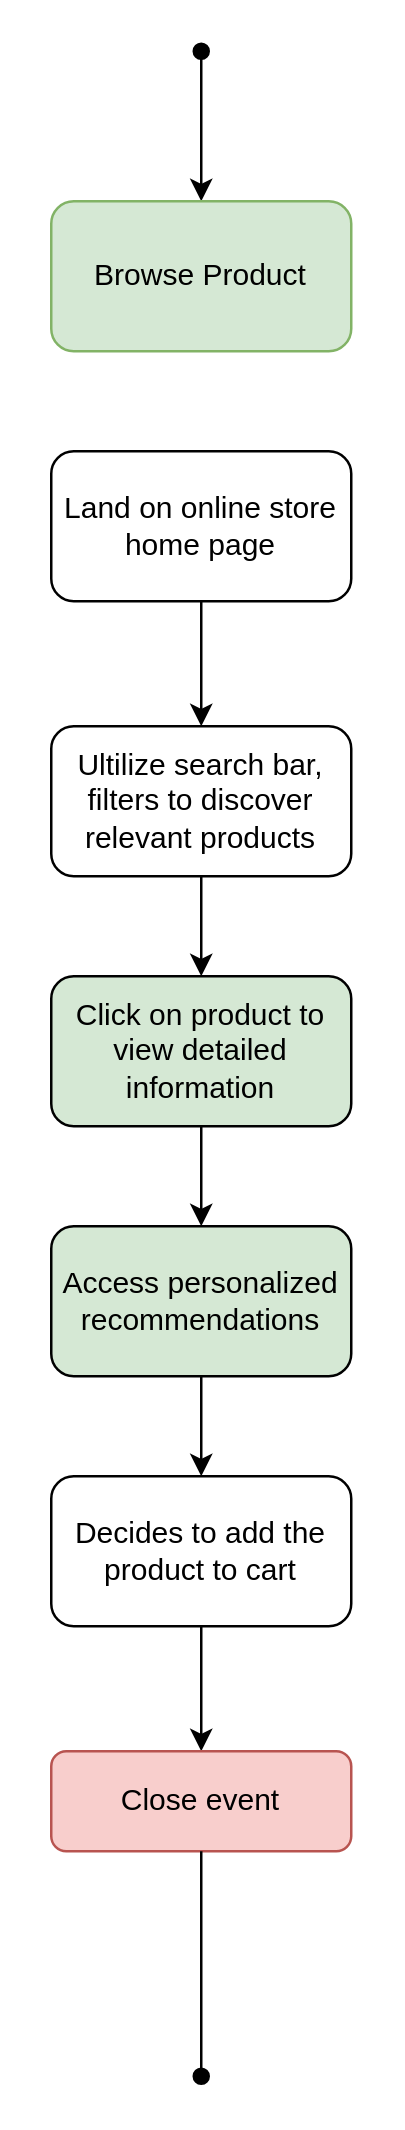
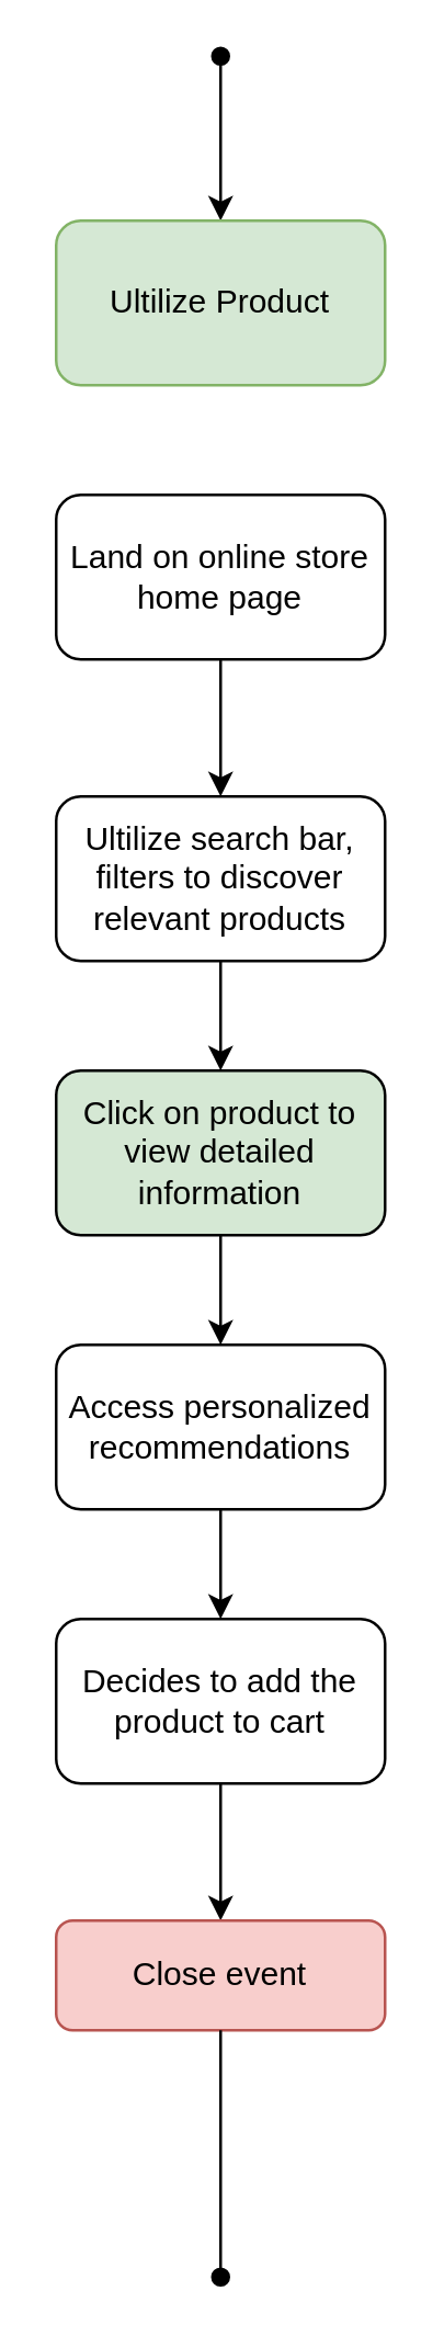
- <mxCell id="3" value="Browse Product" style="rounded=1;whiteSpace=wrap;html=1;fillColor=#d5e8d4;strokeColor=#82b366;" vertex="1" parent="1"><mxGeometry x="20" y="80" width="120" height="60" as="geometry" /></mxCell>
+ <mxCell id="3" value="Ultilize Product" style="rounded=1;whiteSpace=wrap;html=1;fillColor=#d5e8d4;strokeColor=#82b366;" vertex="1" parent="1"><mxGeometry x="20" y="80" width="120" height="60" as="geometry" /></mxCell>
- <mxCell id="11" value="Access personalized recommendations" style="rounded=1;whiteSpace=wrap;html=1;fillColor=#d5e8d4;" vertex="1" parent="1"><mxGeometry x="20" y="490" width="120" height="60" as="geometry" /></mxCell>
+ <mxCell id="11" value="Access personalized recommendations" style="rounded=1;whiteSpace=wrap;html=1;" vertex="1" parent="1"><mxGeometry x="20" y="490" width="120" height="60" as="geometry" /></mxCell>
